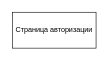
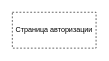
- <mxCell id="2" value="Страница авторизации" style="rounded=0;whiteSpace=wrap;html=1;" vertex="1" parent="1"><mxGeometry x="20" y="20" width="140" height="60" as="geometry" /></mxCell>
+ <mxCell id="2" value="Страница авторизации" style="rounded=0;whiteSpace=wrap;html=1;dashed=1;" vertex="1" parent="1"><mxGeometry x="20" y="20" width="140" height="60" as="geometry" /></mxCell>
